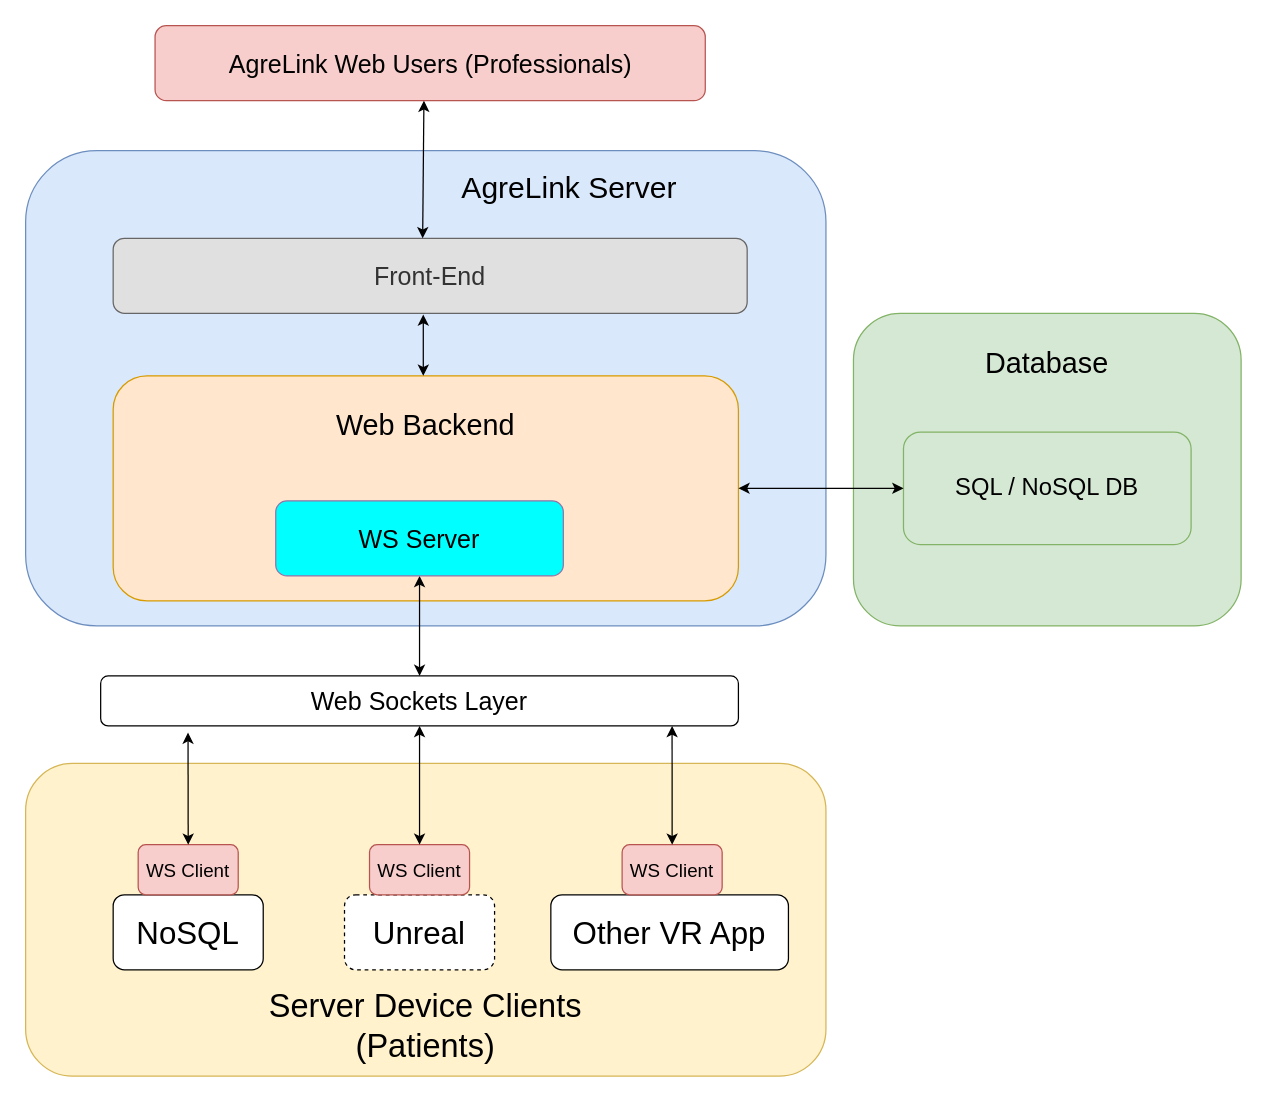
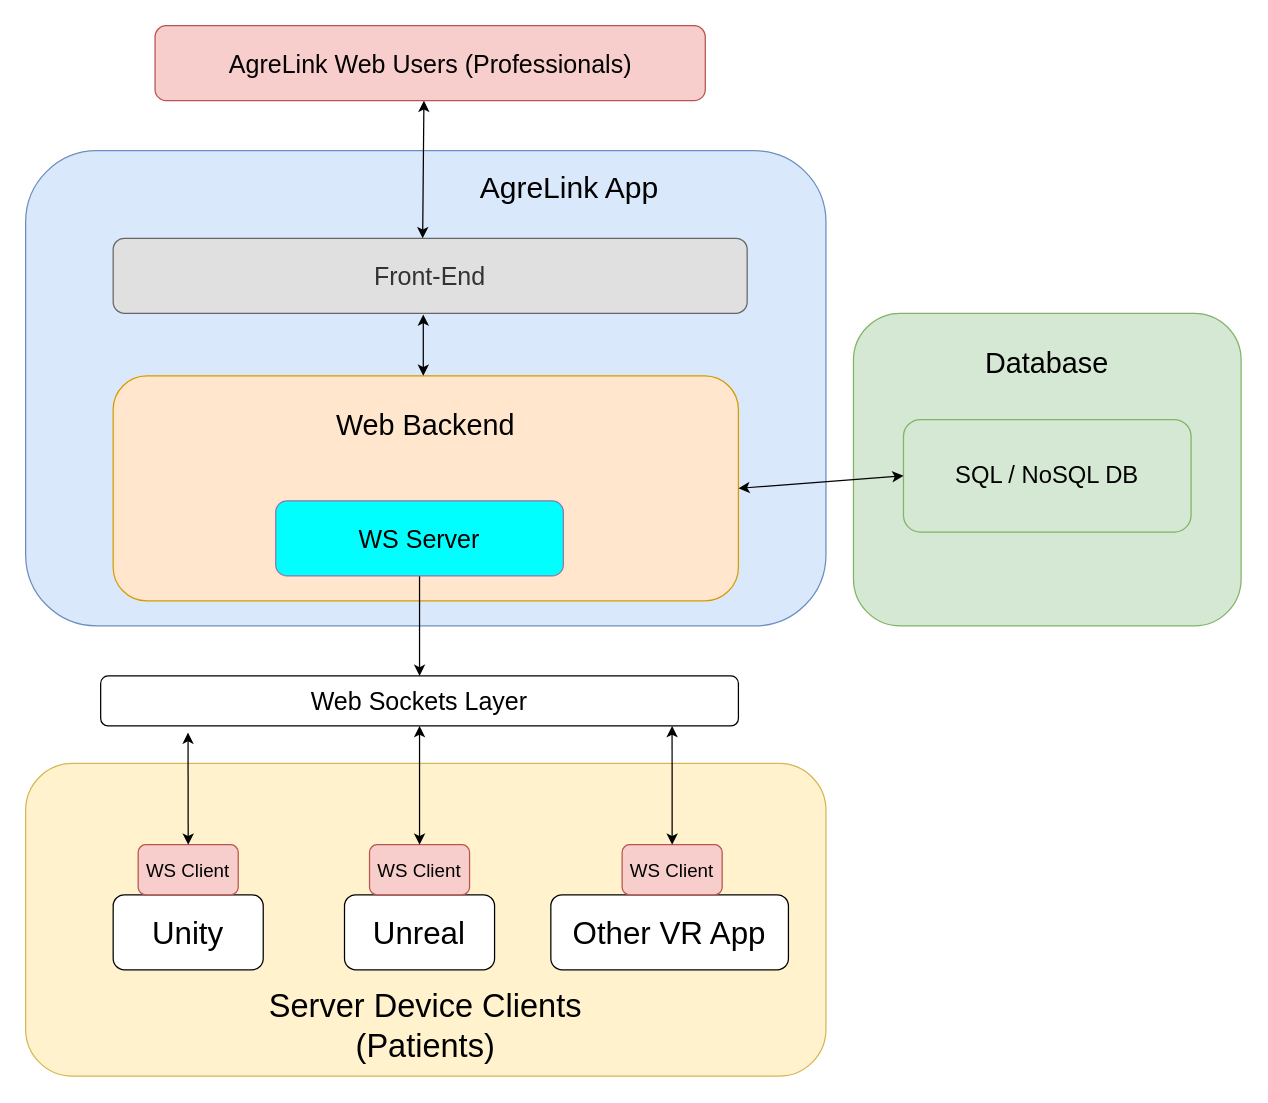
- <mxCell id="12" value="&lt;font style=&quot;font-size: 24px&quot;&gt;AgreLink Server&lt;/font&gt;" style="text;html=1;strokeColor=none;fillColor=none;align=center;verticalAlign=middle;whiteSpace=wrap;rounded=0;" parent="1" vertex="1"><mxGeometry x="295" y="130" width="320" height="40" as="geometry" /></mxCell>
+ <mxCell id="12" value="&lt;font style=&quot;font-size: 24px&quot;&gt;AgreLink App&lt;/font&gt;" style="text;html=1;strokeColor=none;fillColor=none;align=center;verticalAlign=middle;whiteSpace=wrap;rounded=0;" parent="1" vertex="1"><mxGeometry x="295" y="130" width="320" height="40" as="geometry" /></mxCell>
- <mxCell id="13" value="&lt;font style=&quot;font-size: 19px&quot;&gt;SQL / NoSQL DB&lt;/font&gt;" style="rounded=1;whiteSpace=wrap;html=1;fillColor=#d5e8d4;strokeColor=#82b366;" parent="1" vertex="1"><mxGeometry x="722" y="345" width="230" height="90" as="geometry" /></mxCell>
+ <mxCell id="13" value="&lt;font style=&quot;font-size: 19px&quot;&gt;SQL / NoSQL DB&lt;/font&gt;" style="rounded=1;whiteSpace=wrap;html=1;fillColor=#d5e8d4;strokeColor=#82b366;" parent="1" vertex="1"><mxGeometry x="722" y="335" width="230" height="90" as="geometry" /></mxCell>
- <mxCell id="16" value="" style="endArrow=classic;startArrow=classic;html=1;entryX=0.5;entryY=1;entryDx=0;entryDy=0;exitX=0.5;exitY=0;exitDx=0;exitDy=0;" parent="1" source="10" target="24" edge="1"><mxGeometry width="50" height="50" relative="1" as="geometry"><mxPoint x="290" y="550" as="sourcePoint" /><mxPoint x="340" y="500" as="targetPoint" /></mxGeometry></mxCell>
+ <mxCell id="16" value="" style="endArrow=none;startArrow=classic;html=1;entryX=0.5;entryY=1;entryDx=0;entryDy=0;exitX=0.5;exitY=0;exitDx=0;exitDy=0;" parent="1" source="10" target="24" edge="1"><mxGeometry width="50" height="50" relative="1" as="geometry"><mxPoint x="290" y="550" as="sourcePoint" /><mxPoint x="340" y="500" as="targetPoint" /></mxGeometry></mxCell>
- <mxCell id="5" value="&lt;font style=&quot;font-size: 25px&quot;&gt;NoSQL&lt;/font&gt;" style="rounded=1;whiteSpace=wrap;html=1;" parent="1" vertex="1"><mxGeometry x="90" y="715" width="120" height="60" as="geometry" /></mxCell>
+ <mxCell id="5" value="&lt;font style=&quot;font-size: 25px&quot;&gt;Unity&lt;/font&gt;" style="rounded=1;whiteSpace=wrap;html=1;" parent="1" vertex="1"><mxGeometry x="90" y="715" width="120" height="60" as="geometry" /></mxCell>
- <mxCell id="6" value="&lt;font style=&quot;font-size: 25px&quot;&gt;Unreal&lt;/font&gt;" style="rounded=1;whiteSpace=wrap;html=1;dashed=1;" parent="1" vertex="1"><mxGeometry x="275" y="715" width="120" height="60" as="geometry" /></mxCell>
+ <mxCell id="6" value="&lt;font style=&quot;font-size: 25px&quot;&gt;Unreal&lt;/font&gt;" style="rounded=1;whiteSpace=wrap;html=1;" parent="1" vertex="1"><mxGeometry x="275" y="715" width="120" height="60" as="geometry" /></mxCell>
